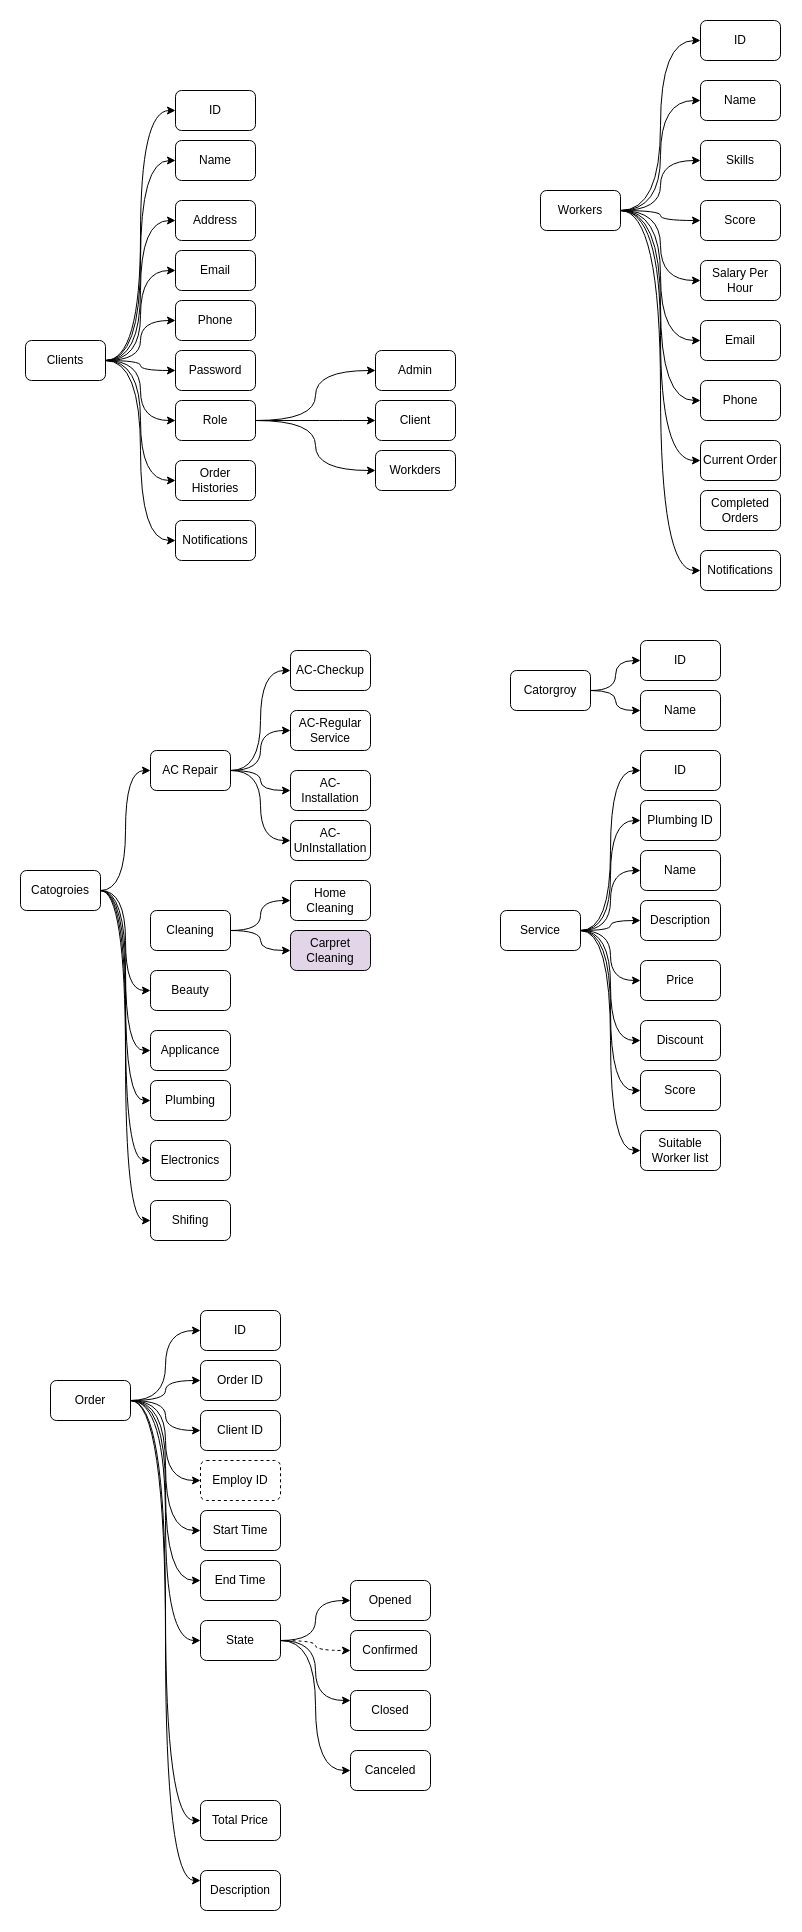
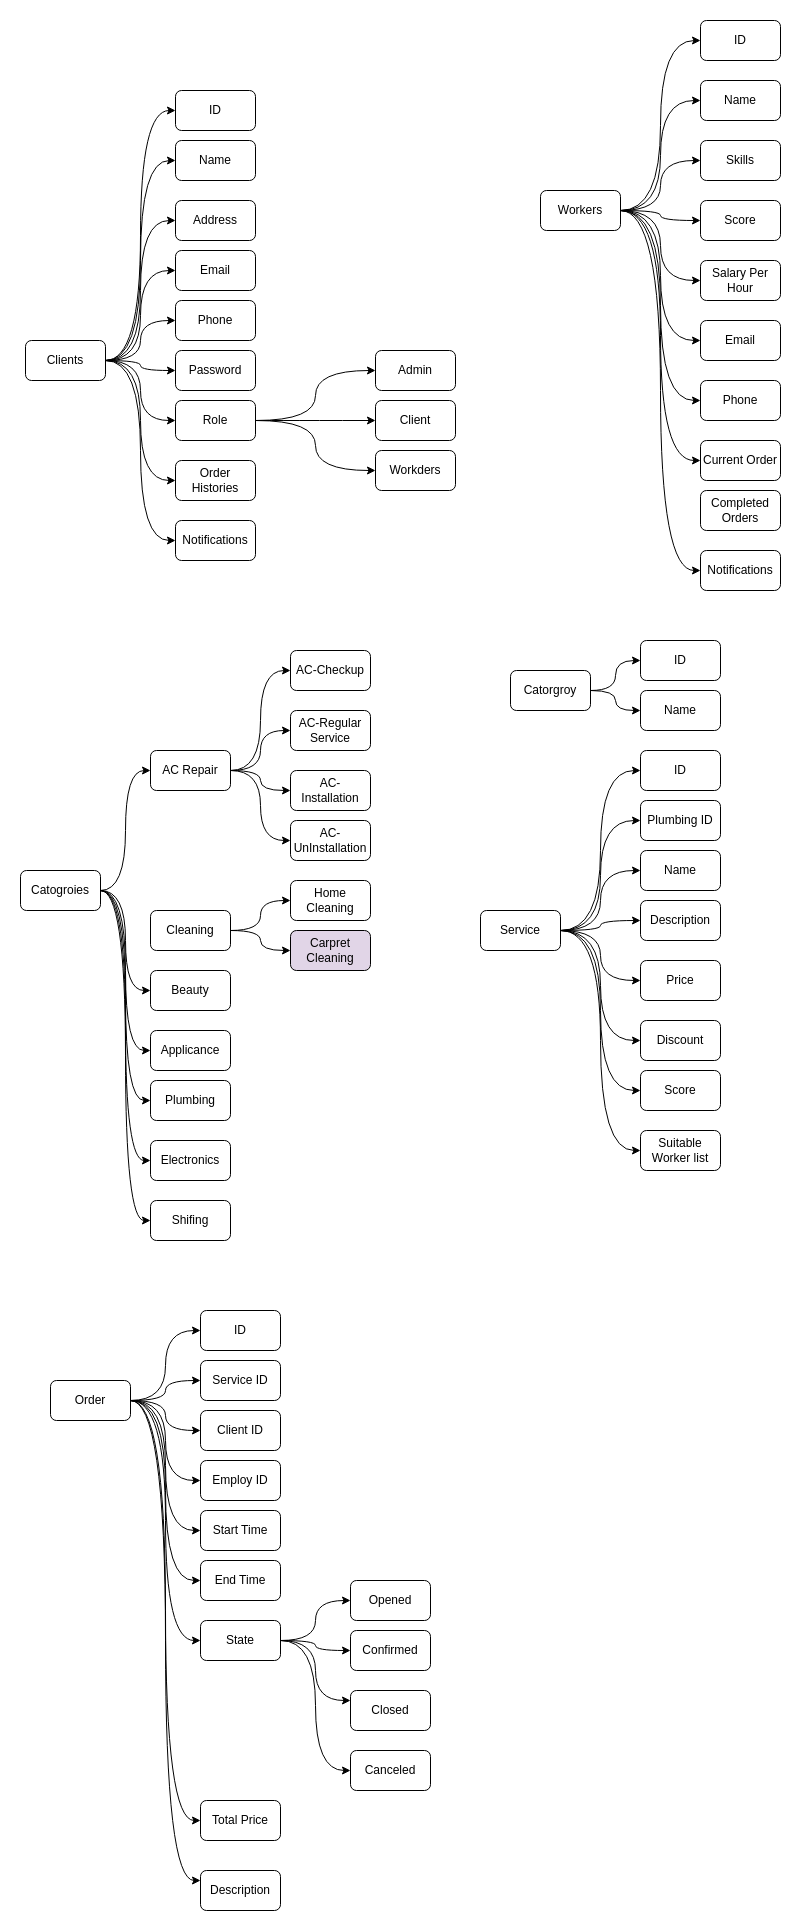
- <mxCell id="68" value="Service" style="rounded=1;whiteSpace=wrap;html=1;" vertex="1" parent="1"><mxGeometry x="500" y="910" width="80" height="40" as="geometry" /></mxCell>
+ <mxCell id="68" value="Service" style="rounded=1;whiteSpace=wrap;html=1;" vertex="1" parent="1"><mxGeometry x="480" y="910" width="80" height="40" as="geometry" /></mxCell>
- <mxCell id="83" value="Order ID" style="rounded=1;whiteSpace=wrap;html=1;" vertex="1" parent="1"><mxGeometry x="200" y="1360" width="80" height="40" as="geometry" /></mxCell>
+ <mxCell id="83" value="Service ID" style="rounded=1;whiteSpace=wrap;html=1;" vertex="1" parent="1"><mxGeometry x="200" y="1360" width="80" height="40" as="geometry" /></mxCell>
- <mxCell id="98" value="Employ ID" style="rounded=1;whiteSpace=wrap;html=1;dashed=1;" vertex="1" parent="1"><mxGeometry x="200" y="1460" width="80" height="40" as="geometry" /></mxCell>
+ <mxCell id="98" value="Employ ID" style="rounded=1;whiteSpace=wrap;html=1;" vertex="1" parent="1"><mxGeometry x="200" y="1460" width="80" height="40" as="geometry" /></mxCell>
- <mxCell id="88" style="edgeStyle=orthogonalEdgeStyle;curved=1;rounded=0;orthogonalLoop=1;jettySize=auto;html=1;exitX=1;exitY=0.5;exitDx=0;exitDy=0;entryX=0;entryY=0.5;entryDx=0;entryDy=0;dashed=1;" edge="1" parent="1" source="91" target="93"><mxGeometry relative="1" as="geometry" /></mxCell>
+ <mxCell id="88" style="edgeStyle=orthogonalEdgeStyle;curved=1;rounded=0;orthogonalLoop=1;jettySize=auto;html=1;exitX=1;exitY=0.5;exitDx=0;exitDy=0;entryX=0;entryY=0.5;entryDx=0;entryDy=0;" edge="1" parent="1" source="91" target="93"><mxGeometry relative="1" as="geometry" /></mxCell>
